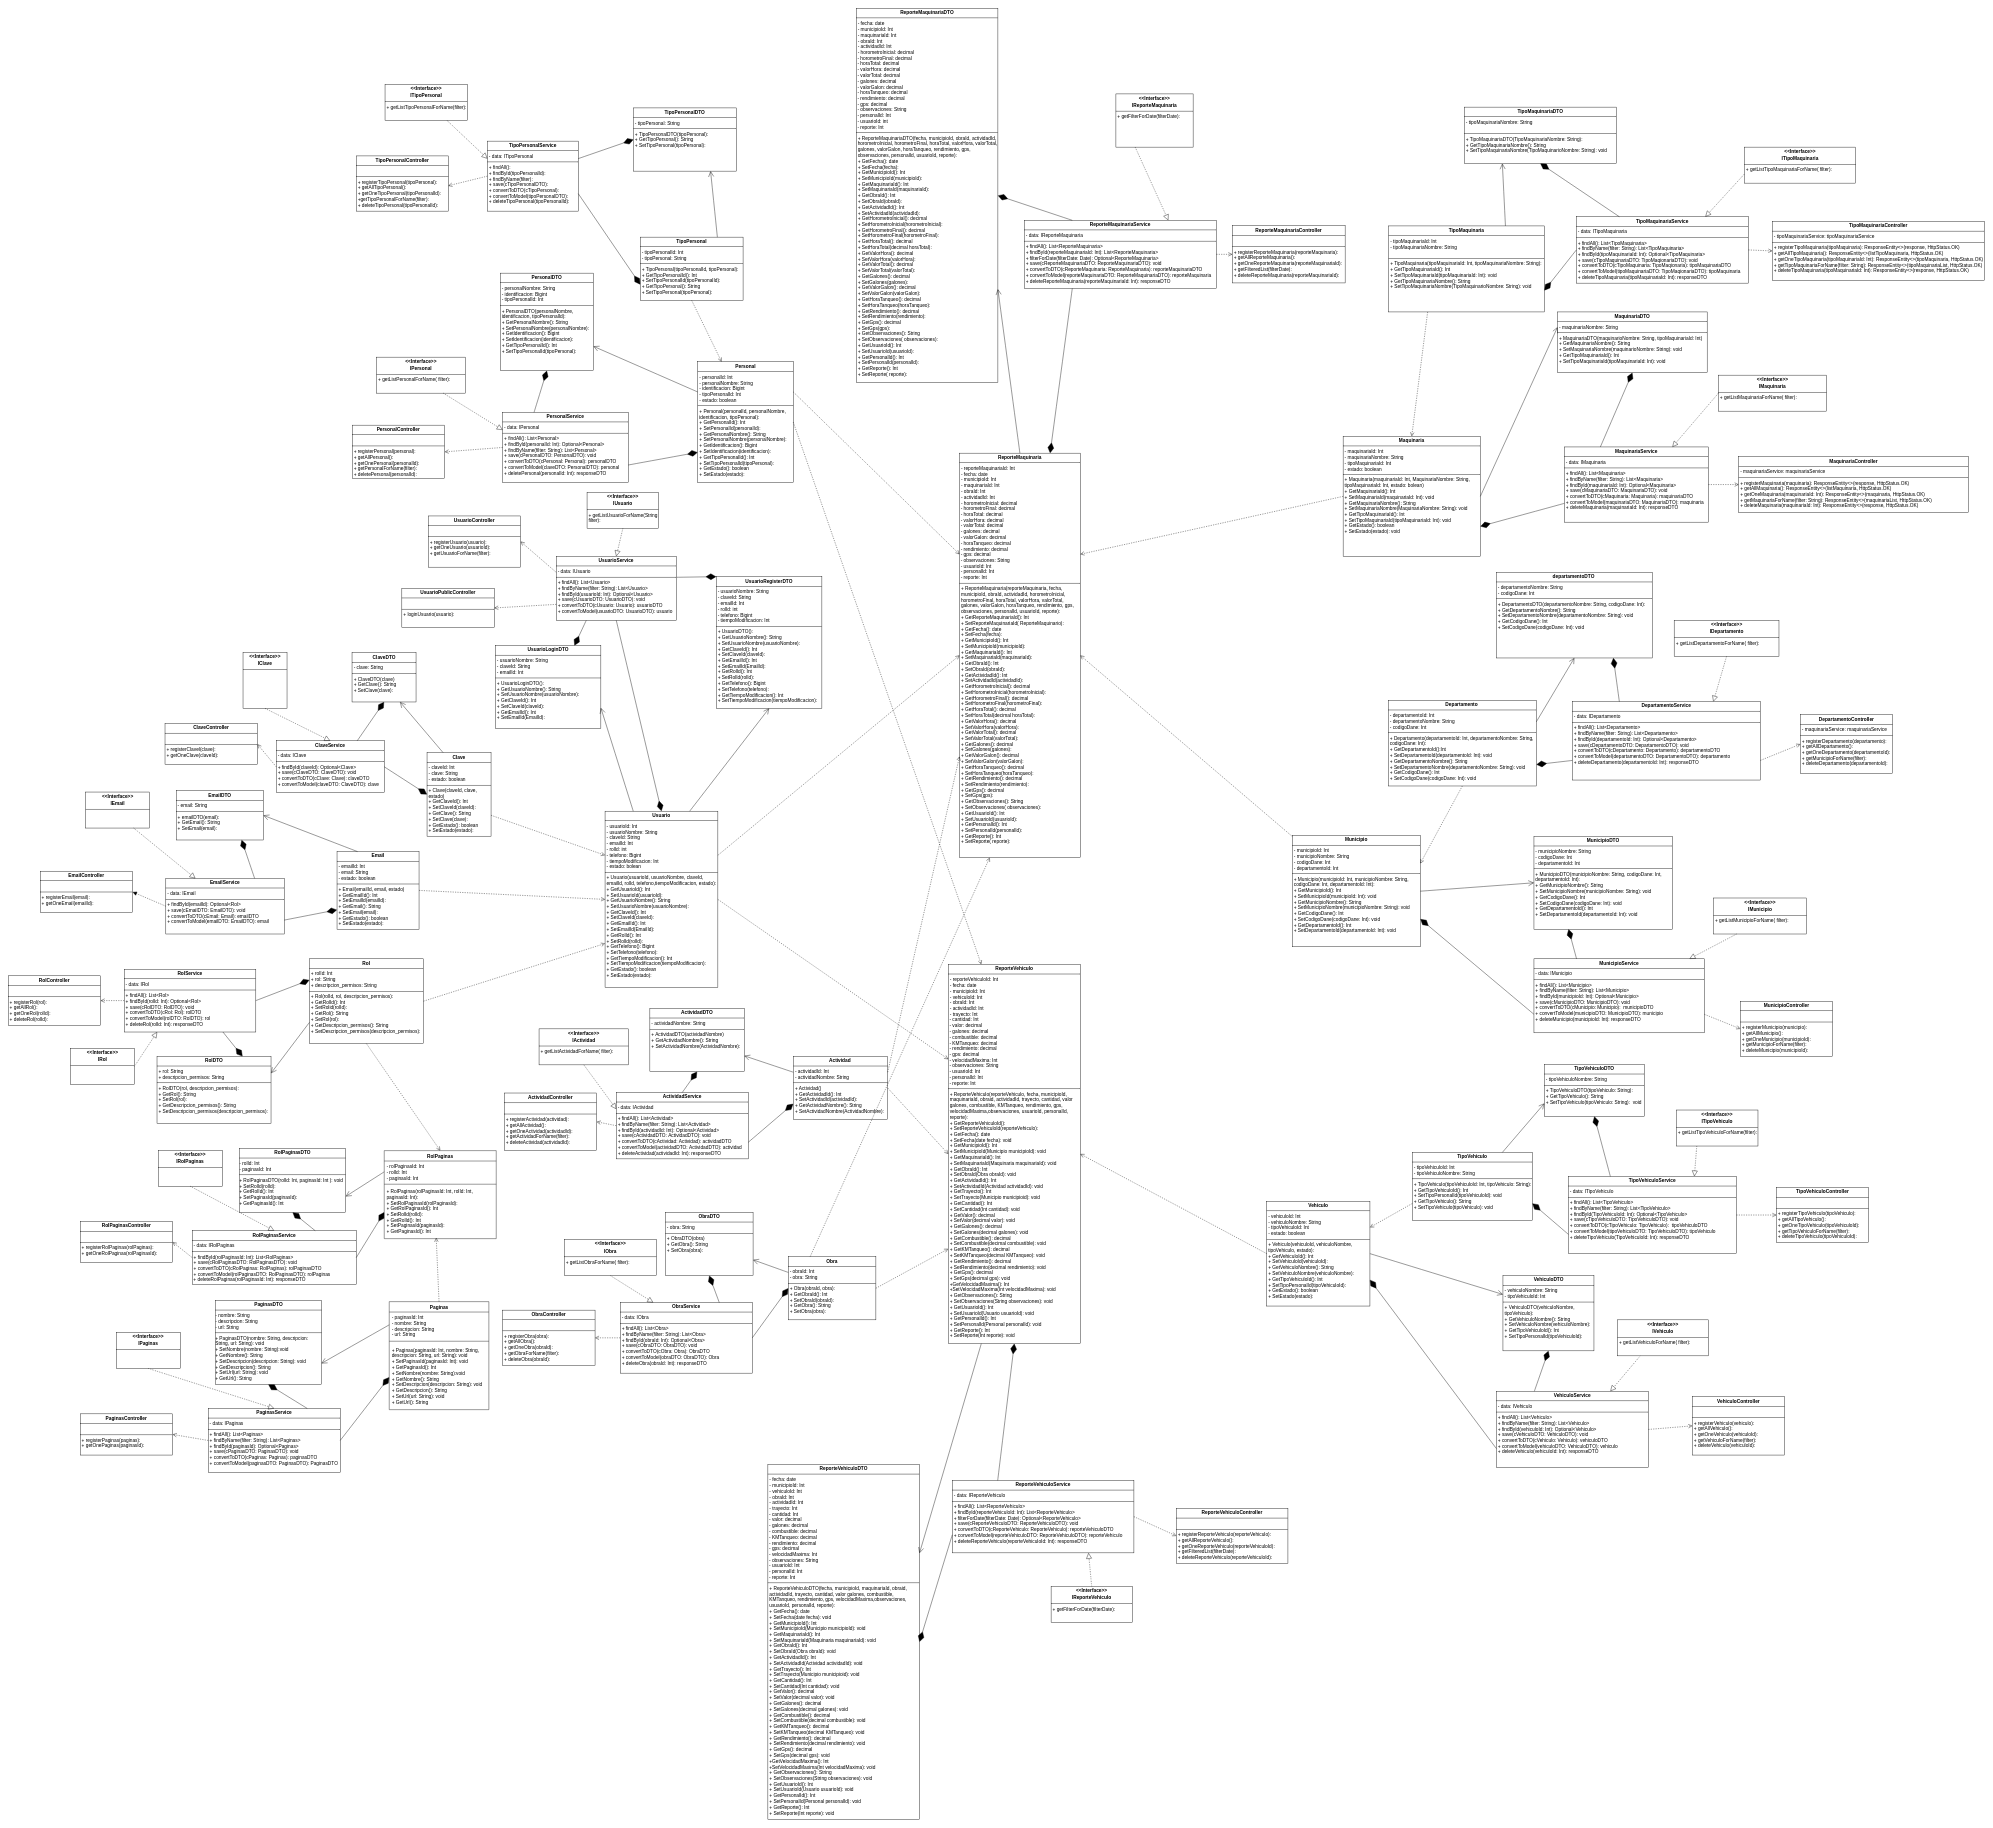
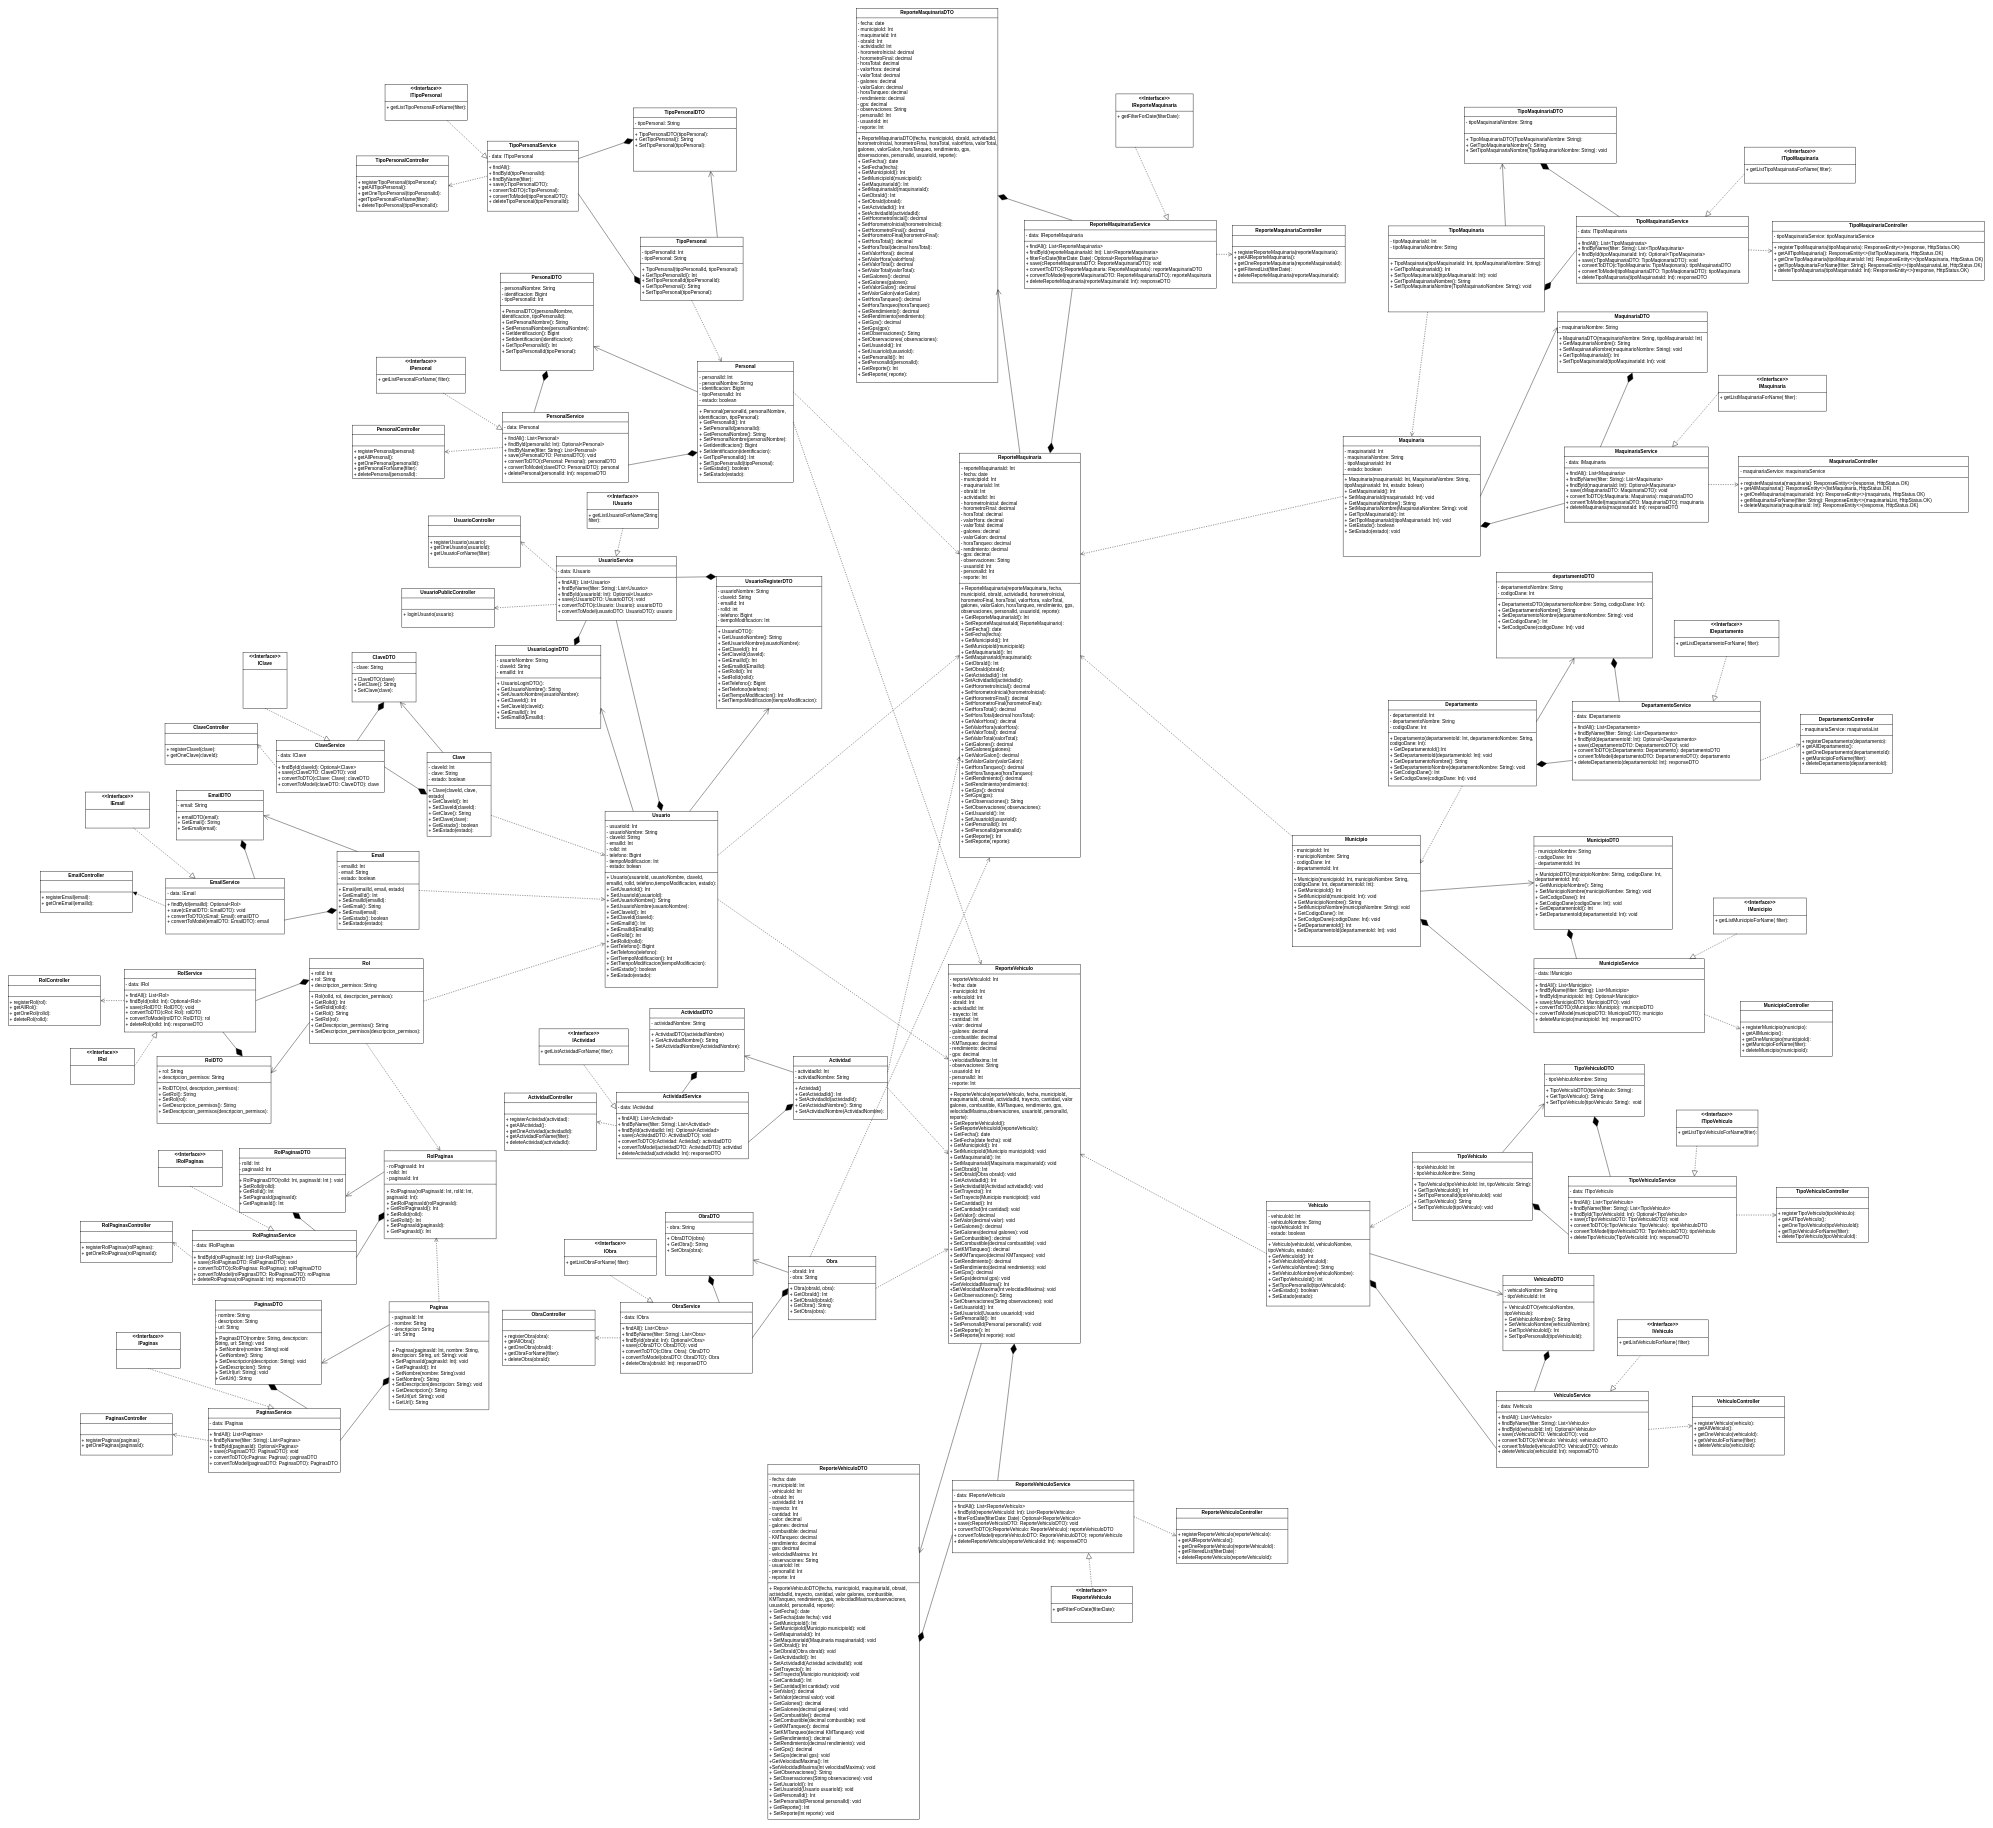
- <mxCell id="28" value="&lt;p style=&quot;margin:0px;margin-top:4px;text-align:center;&quot;&gt;&lt;b&gt;DepartamentoController&lt;/b&gt;&lt;/p&gt;&lt;hr size=&quot;1&quot; style=&quot;border-style:solid;&quot;&gt;&lt;p style=&quot;margin:0px;margin-left:4px;&quot;&gt;- maquinariaService: maquinariaService&lt;/p&gt;&lt;hr size=&quot;1&quot; style=&quot;border-style:solid;&quot;&gt;&lt;p style=&quot;margin:0px;margin-left:4px;&quot;&gt;+ registerDepartamento(departamento):&lt;/p&gt;&lt;p style=&quot;margin:0px;margin-left:4px;&quot;&gt;+ getAllDepartamento():&lt;/p&gt;&lt;p style=&quot;margin:0px;margin-left:4px;&quot;&gt;+ getOneDepartamento(departamentoId):&lt;/p&gt;&lt;p style=&quot;margin:0px;margin-left:4px;&quot;&gt;+ getMunicipioForName(filter):&lt;/p&gt;&lt;p style=&quot;margin:0px;margin-left:4px;&quot;&gt;+ deleteDepartamento(&lt;span style=&quot;background-color: transparent; color: light-dark(rgb(0, 0, 0), rgb(255, 255, 255));&quot;&gt;departamentoId&lt;/span&gt;&lt;span style=&quot;background-color: transparent; color: light-dark(rgb(0, 0, 0), rgb(255, 255, 255));&quot;&gt;):&lt;/span&gt;&lt;/p&gt;" style="verticalAlign=top;align=left;overflow=fill;html=1;whiteSpace=wrap;" parent="1" vertex="1"><mxGeometry x="4500" y="1785.5" width="231" height="148" as="geometry" /></mxCell>
+ <mxCell id="28" value="&lt;p style=&quot;margin:0px;margin-top:4px;text-align:center;&quot;&gt;&lt;b&gt;DepartamentoController&lt;/b&gt;&lt;/p&gt;&lt;hr size=&quot;1&quot; style=&quot;border-style:solid;&quot;&gt;&lt;p style=&quot;margin:0px;margin-left:4px;&quot;&gt;- maquinariaService: maquinariaList&lt;/p&gt;&lt;hr size=&quot;1&quot; style=&quot;border-style:solid;&quot;&gt;&lt;p style=&quot;margin:0px;margin-left:4px;&quot;&gt;+ registerDepartamento(departamento):&lt;/p&gt;&lt;p style=&quot;margin:0px;margin-left:4px;&quot;&gt;+ getAllDepartamento():&lt;/p&gt;&lt;p style=&quot;margin:0px;margin-left:4px;&quot;&gt;+ getOneDepartamento(departamentoId):&lt;/p&gt;&lt;p style=&quot;margin:0px;margin-left:4px;&quot;&gt;+ getMunicipioForName(filter):&lt;/p&gt;&lt;p style=&quot;margin:0px;margin-left:4px;&quot;&gt;+ deleteDepartamento(&lt;span style=&quot;background-color: transparent; color: light-dark(rgb(0, 0, 0), rgb(255, 255, 255));&quot;&gt;departamentoId&lt;/span&gt;&lt;span style=&quot;background-color: transparent; color: light-dark(rgb(0, 0, 0), rgb(255, 255, 255));&quot;&gt;):&lt;/span&gt;&lt;/p&gt;" style="verticalAlign=top;align=left;overflow=fill;html=1;whiteSpace=wrap;" parent="1" vertex="1"><mxGeometry x="4500" y="1785.5" width="231" height="148" as="geometry" /></mxCell>
